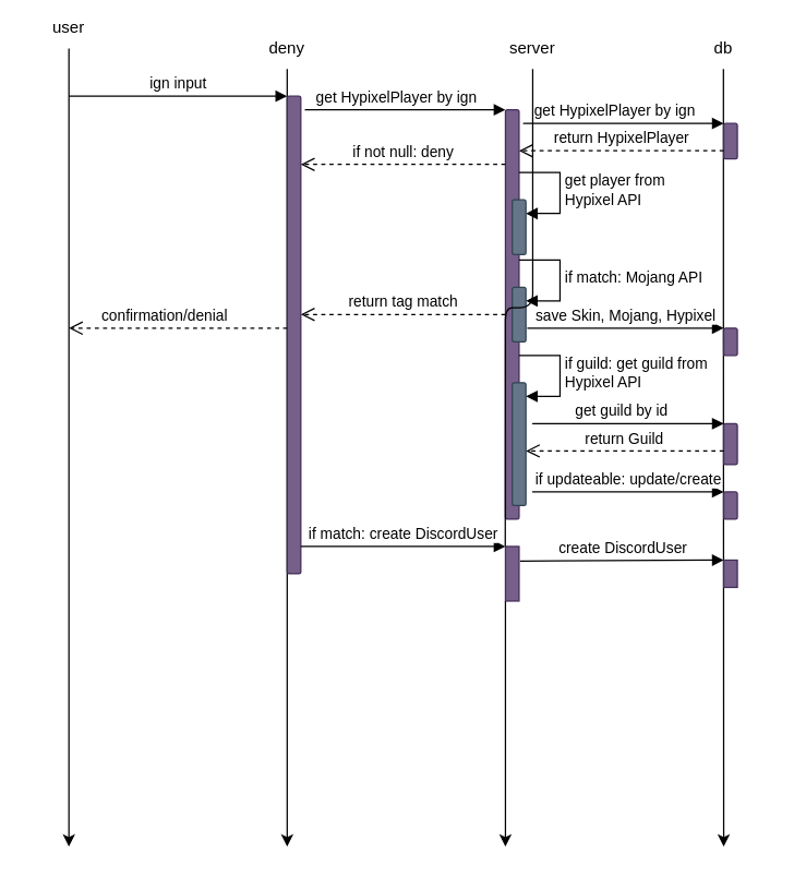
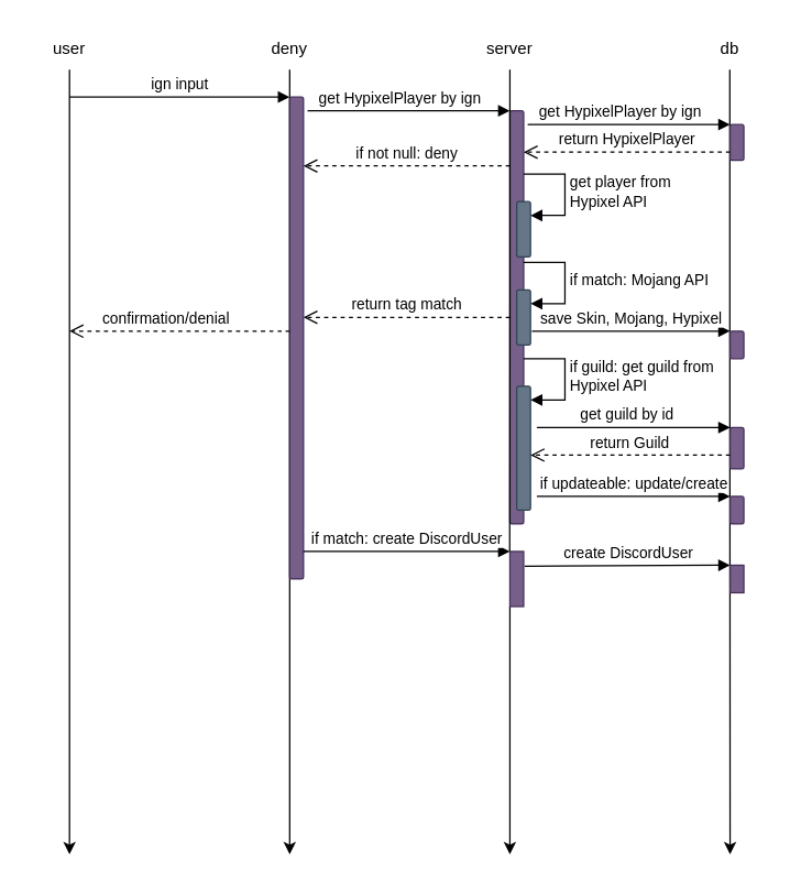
- <mxCell id="12" value="user" style="text;html=1;strokeColor=none;fillColor=none;align=center;verticalAlign=middle;whiteSpace=wrap;rounded=1;" parent="1" vertex="1"><mxGeometry x="20" y="5" width="60" height="30" as="geometry" /></mxCell>
+ <mxCell id="12" value="user" style="text;html=1;strokeColor=none;fillColor=none;align=center;verticalAlign=middle;whiteSpace=wrap;rounded=1;" parent="1" vertex="1"><mxGeometry x="20" y="20" width="60" height="30" as="geometry" /></mxCell>
- <mxCell id="5" value="server" style="text;html=1;strokeColor=none;fillColor=none;align=center;verticalAlign=middle;whiteSpace=wrap;rounded=1;" parent="1" vertex="1"><mxGeometry x="360" y="20" width="60" height="30" as="geometry" /></mxCell>
+ <mxCell id="5" value="server" style="text;html=1;strokeColor=none;fillColor=none;align=center;verticalAlign=middle;whiteSpace=wrap;rounded=1;" parent="1" vertex="1"><mxGeometry x="340" y="20" width="60" height="30" as="geometry" /></mxCell>
